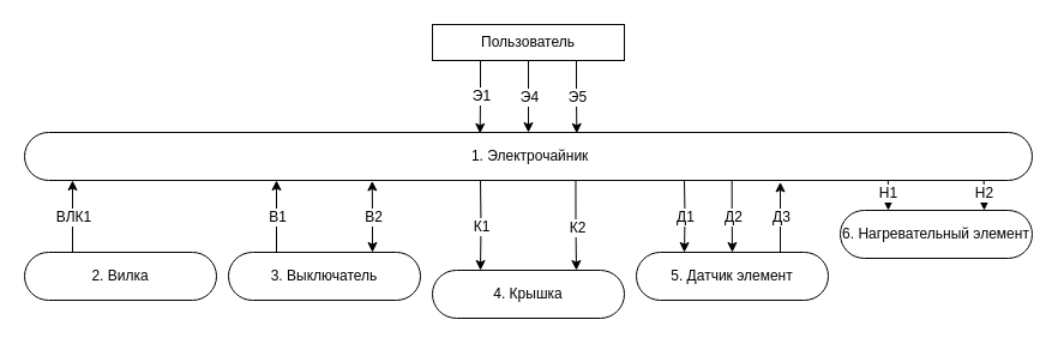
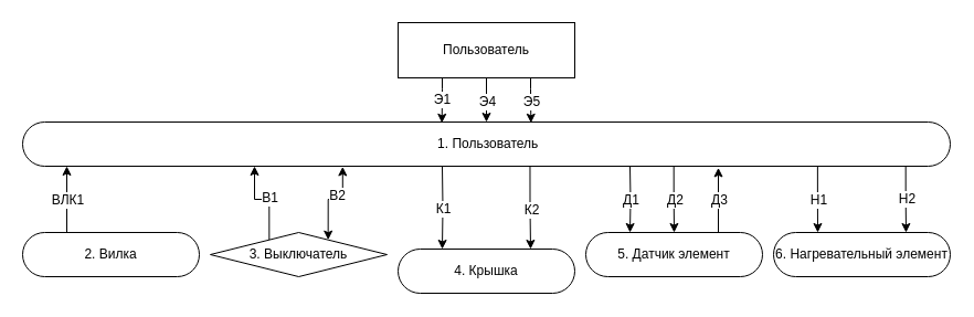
- <mxCell id="34" value="Пользователь" style="rounded=0;whiteSpace=wrap;html=1;" vertex="1" parent="1"><mxGeometry x="360" y="20" width="160" height="30" as="geometry" /></mxCell>
+ <mxCell id="34" value="Пользователь" style="rounded=0;whiteSpace=wrap;html=1;" vertex="1" parent="1"><mxGeometry x="360" y="20" width="160" height="50" as="geometry" /></mxCell>
- <mxCell id="27" value="&amp;nbsp;1. Электрочайник" style="rounded=1;whiteSpace=wrap;html=1;arcSize=50;" vertex="1" parent="1"><mxGeometry x="20" y="110" width="840" height="40" as="geometry" /></mxCell>
+ <mxCell id="27" value="&amp;nbsp;1. Пользователь" style="rounded=1;whiteSpace=wrap;html=1;arcSize=50;" vertex="1" parent="1"><mxGeometry x="20" y="110" width="840" height="40" as="geometry" /></mxCell>
- <mxCell id="14" value="6. Нагревательный элемент" style="rounded=1;whiteSpace=wrap;html=1;arcSize=50;" vertex="1" parent="1"><mxGeometry x="700" y="175" width="160" height="40" as="geometry" /></mxCell>
+ <mxCell id="14" value="6. Нагревательный элемент" style="rounded=1;whiteSpace=wrap;html=1;arcSize=50;" vertex="1" parent="1"><mxGeometry x="700" y="210" width="160" height="40" as="geometry" /></mxCell>
- <mxCell id="9" value="3. Выключатель" style="rounded=1;whiteSpace=wrap;html=1;arcSize=50;" vertex="1" parent="1"><mxGeometry x="190" y="210" width="160" height="40" as="geometry" /></mxCell>
+ <mxCell id="9" value="3. Выключатель" style="rhombus;whiteSpace=wrap;html=1;arcSize=50;" vertex="1" parent="1"><mxGeometry x="190" y="210" width="160" height="40" as="geometry" /></mxCell>
